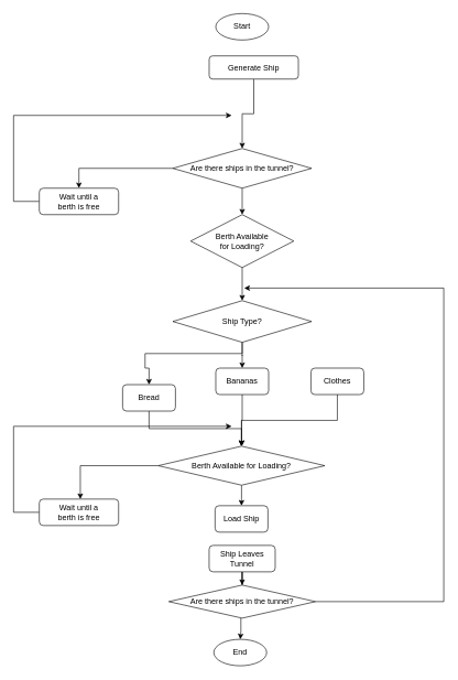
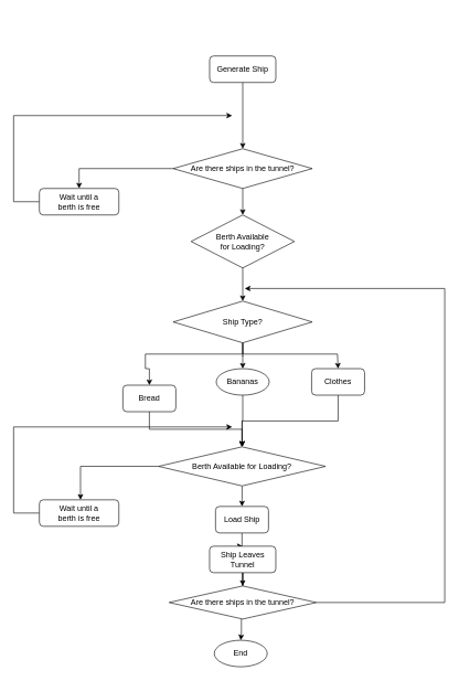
- <mxCell id="2" value="Start" style="shape=ellipse;whiteSpace=wrap;html=1;strokeColor=#000000;" parent="1" vertex="1"><mxGeometry x="326" y="20" width="80" height="40" as="geometry" /></mxCell>
- <mxCell id="4" value="Generate Ship" style="rounded=1;whiteSpace=wrap;html=1;strokeColor=#000000;" parent="1" vertex="1"><mxGeometry x="316" y="84" width="135" height="35" as="geometry" /></mxCell>
+ <mxCell id="4" value="Generate Ship" style="rounded=1;whiteSpace=wrap;html=1;strokeColor=#000000;" parent="1" vertex="1"><mxGeometry x="316" y="84" width="100" height="40" as="geometry" /></mxCell>
+ <mxCell id="19" style="edgeStyle=orthogonalEdgeStyle;rounded=0;orthogonalLoop=1;jettySize=auto;html=1;entryX=0.5;entryY=0;entryDx=0;entryDy=0;strokeColor=#000000;" edge="1" parent="1" source="20" target="12"><mxGeometry relative="1" as="geometry"><Array as="points"><mxPoint x="366" y="534" /><mxPoint x="509" y="534" /><mxPoint x="509" y="556" /></Array></mxGeometry></mxCell>
- <mxCell id="10" value="Bananas" style="rounded=1;whiteSpace=wrap;html=1;strokeColor=#000000;" parent="1" vertex="1"><mxGeometry x="326" y="556" width="80" height="40" as="geometry" /></mxCell>
+ <mxCell id="10" value="Bananas" style="ellipse;whiteSpace=wrap;html=1;strokeColor=#000000;" parent="1" vertex="1"><mxGeometry x="326" y="556" width="80" height="40" as="geometry" /></mxCell>
+ <mxCell id="25" style="edgeStyle=orthogonalEdgeStyle;rounded=0;orthogonalLoop=1;jettySize=auto;html=1;entryX=0.5;entryY=0;entryDx=0;entryDy=0;strokeColor=#000000;" edge="1" parent="1" source="26" target="28"><mxGeometry relative="1" as="geometry" /></mxCell>
